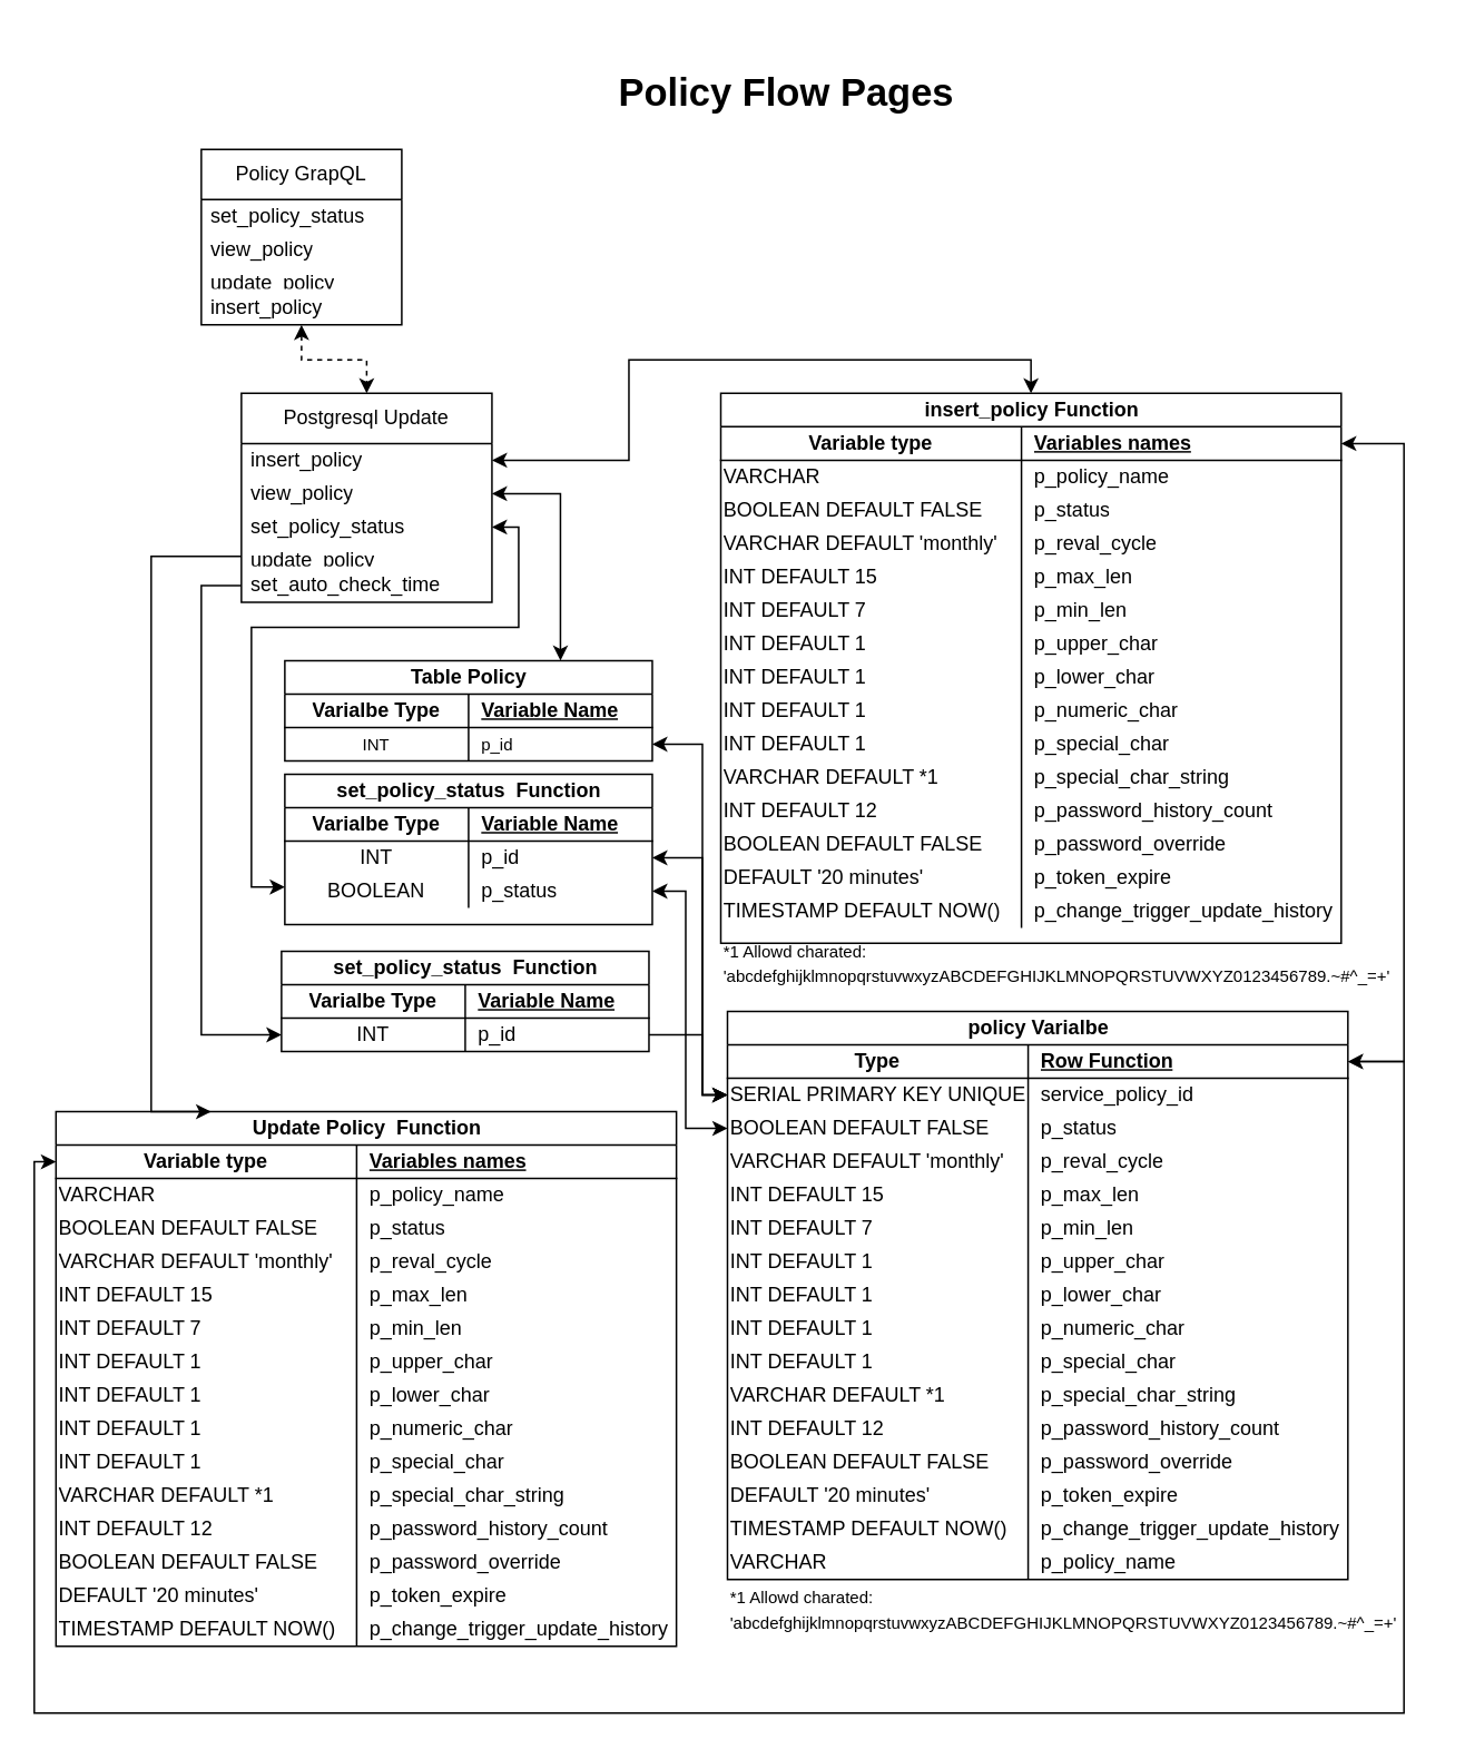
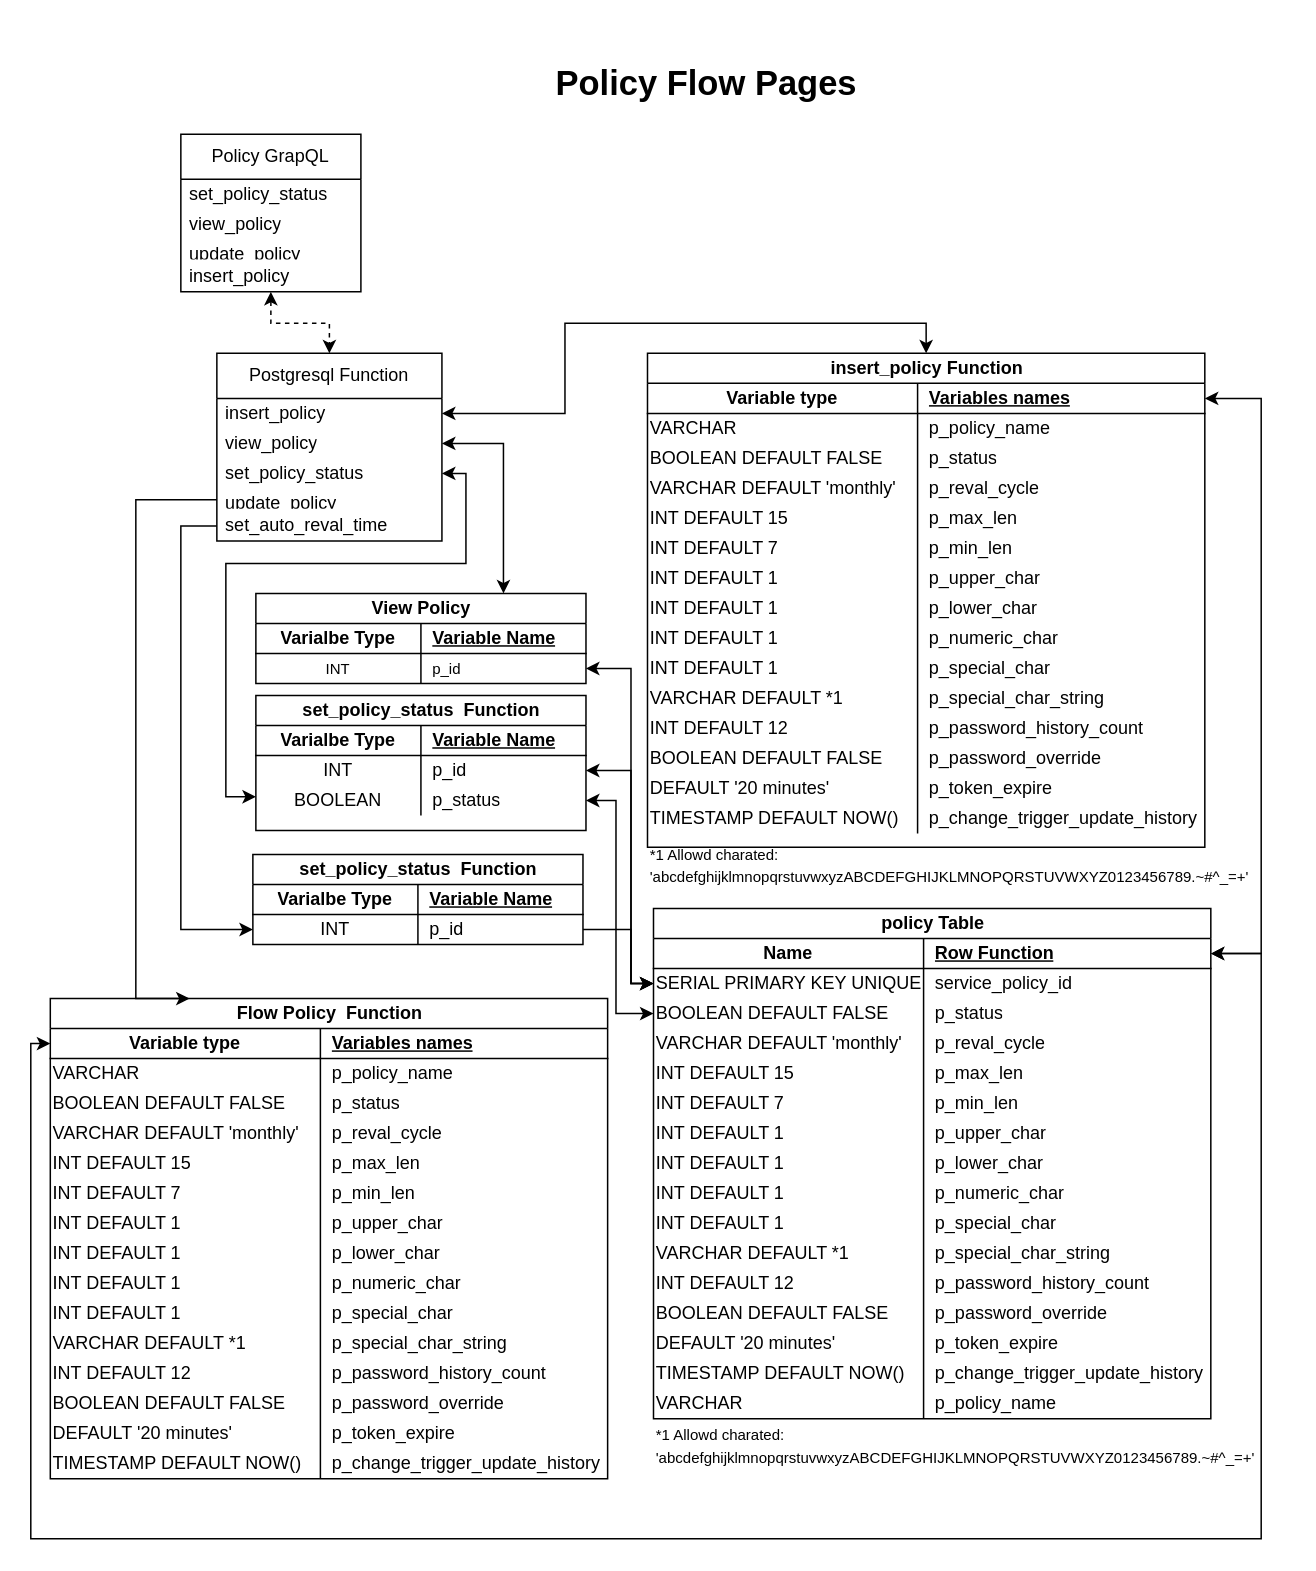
- <mxCell id="2" value="Postgresql Update" style="swimlane;fontStyle=0;childLayout=stackLayout;horizontal=1;startSize=30;horizontalStack=0;resizeParent=1;resizeParentMax=0;resizeLast=0;collapsible=1;marginBottom=0;whiteSpace=wrap;html=1;" vertex="1" parent="1"><mxGeometry x="144" y="235" width="150" height="125" as="geometry" /></mxCell>
+ <mxCell id="2" value="Postgresql Function" style="swimlane;fontStyle=0;childLayout=stackLayout;horizontal=1;startSize=30;horizontalStack=0;resizeParent=1;resizeParentMax=0;resizeLast=0;collapsible=1;marginBottom=0;whiteSpace=wrap;html=1;" vertex="1" parent="1"><mxGeometry x="144" y="235" width="150" height="125" as="geometry" /></mxCell>
- <mxCell id="7" value="set_auto_check_time" style="text;strokeColor=none;fillColor=none;align=left;verticalAlign=middle;spacingLeft=4;spacingRight=4;overflow=hidden;points=[[0,0.5],[1,0.5]];portConstraint=eastwest;rotatable=0;whiteSpace=wrap;html=1;" vertex="1" parent="2"><mxGeometry y="105" width="150" height="20" as="geometry" /></mxCell>
+ <mxCell id="7" value="set_auto_reval_time" style="text;strokeColor=none;fillColor=none;align=left;verticalAlign=middle;spacingLeft=4;spacingRight=4;overflow=hidden;points=[[0,0.5],[1,0.5]];portConstraint=eastwest;rotatable=0;whiteSpace=wrap;html=1;" vertex="1" parent="2"><mxGeometry y="105" width="150" height="20" as="geometry" /></mxCell>
- <mxCell id="113" value="Table Policy" style="shape=table;startSize=20;container=1;collapsible=1;childLayout=tableLayout;fixedRows=1;rowLines=0;fontStyle=1;align=center;resizeLast=1;html=1;" vertex="1" parent="1"><mxGeometry x="170" y="395" width="220" height="60" as="geometry" /></mxCell>
+ <mxCell id="113" value="View Policy" style="shape=table;startSize=20;container=1;collapsible=1;childLayout=tableLayout;fixedRows=1;rowLines=0;fontStyle=1;align=center;resizeLast=1;html=1;" vertex="1" parent="1"><mxGeometry x="170" y="395" width="220" height="60" as="geometry" /></mxCell>
- <mxCell id="127" value="policy Varialbe" style="shape=table;startSize=20;container=1;collapsible=1;childLayout=tableLayout;fixedRows=1;rowLines=0;fontStyle=1;align=center;resizeLast=1;html=1;" vertex="1" parent="126"><mxGeometry width="371.43" height="340" as="geometry" /></mxCell>
+ <mxCell id="127" value="policy Table" style="shape=table;startSize=20;container=1;collapsible=1;childLayout=tableLayout;fixedRows=1;rowLines=0;fontStyle=1;align=center;resizeLast=1;html=1;" vertex="1" parent="126"><mxGeometry width="371.43" height="340" as="geometry" /></mxCell>
- <mxCell id="129" value="Type" style="shape=partialRectangle;connectable=0;fillColor=none;top=0;left=0;bottom=0;right=0;fontStyle=1;overflow=hidden;whiteSpace=wrap;html=1;" vertex="1" parent="128"><mxGeometry width="180" height="20" as="geometry"><mxRectangle width="180" height="20" as="alternateBounds" /></mxGeometry></mxCell>
+ <mxCell id="129" value="Name" style="shape=partialRectangle;connectable=0;fillColor=none;top=0;left=0;bottom=0;right=0;fontStyle=1;overflow=hidden;whiteSpace=wrap;html=1;" vertex="1" parent="128"><mxGeometry width="180" height="20" as="geometry"><mxRectangle width="180" height="20" as="alternateBounds" /></mxGeometry></mxCell>
- <mxCell id="67" value="Update Policy&amp;nbsp;&amp;nbsp;Function" style="shape=table;startSize=20;container=1;collapsible=1;childLayout=tableLayout;fixedRows=1;rowLines=0;fontStyle=1;align=center;resizeLast=1;html=1;" vertex="1" parent="66"><mxGeometry x="3" y="5" width="371.429" height="320" as="geometry" /></mxCell>
+ <mxCell id="67" value="Flow Policy&amp;nbsp;&amp;nbsp;Function" style="shape=table;startSize=20;container=1;collapsible=1;childLayout=tableLayout;fixedRows=1;rowLines=0;fontStyle=1;align=center;resizeLast=1;html=1;" vertex="1" parent="66"><mxGeometry x="3" y="5" width="371.429" height="320" as="geometry" /></mxCell>
